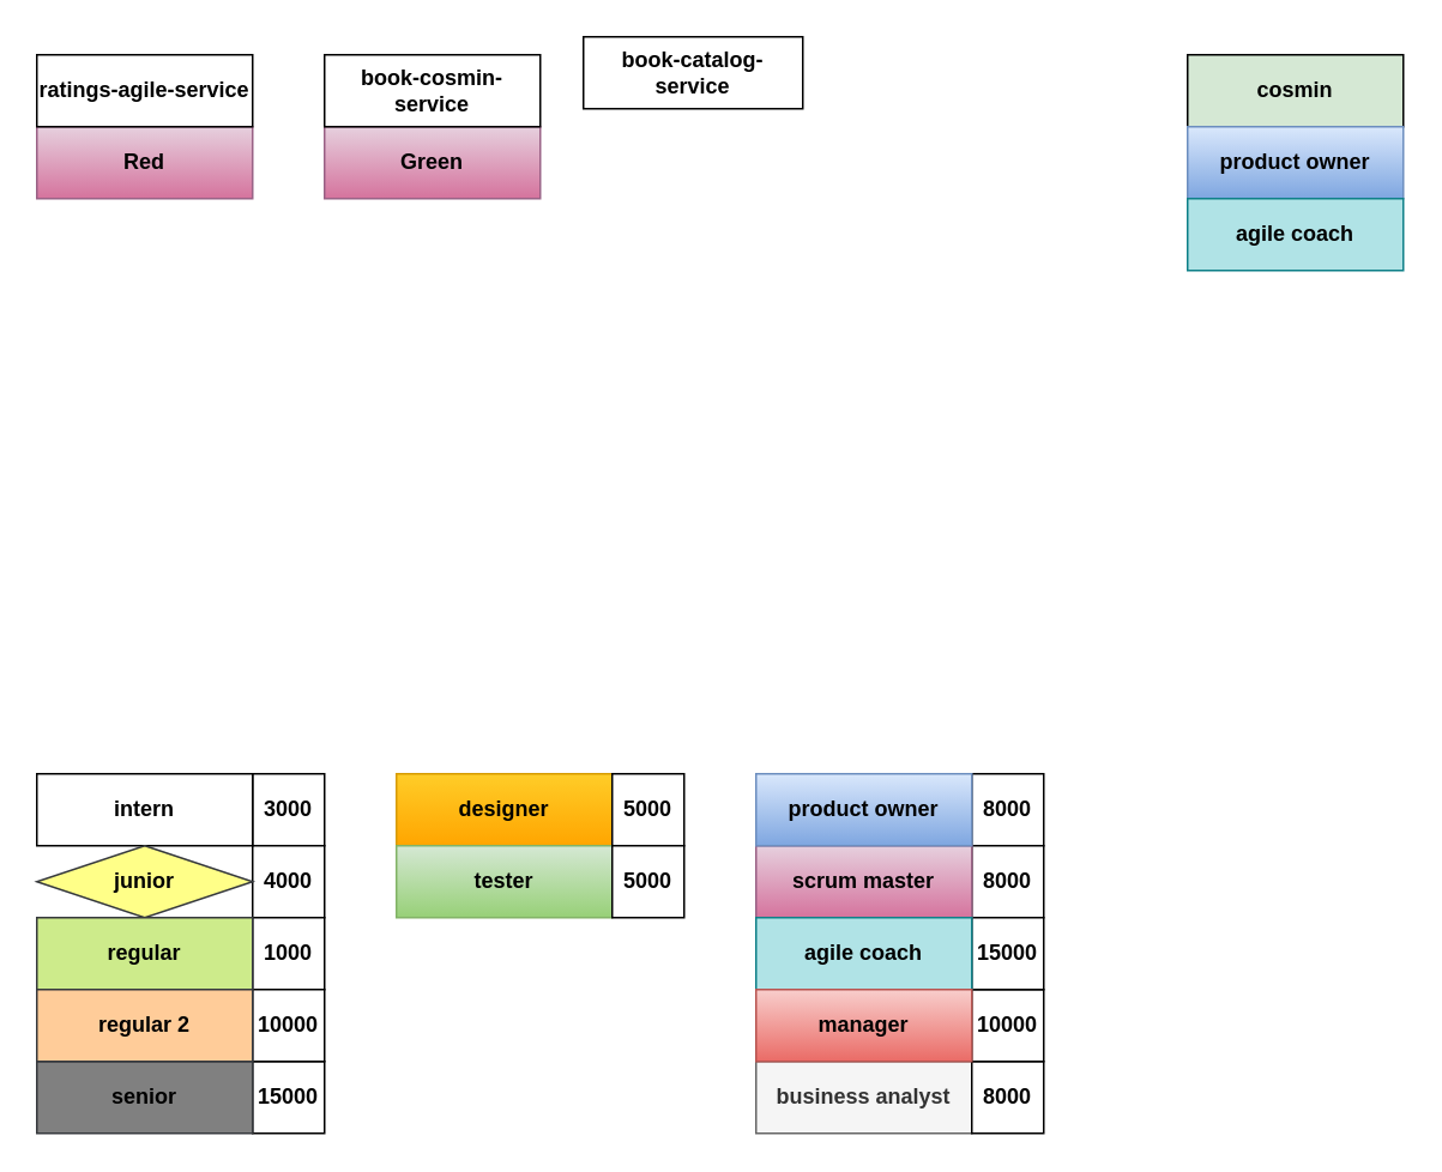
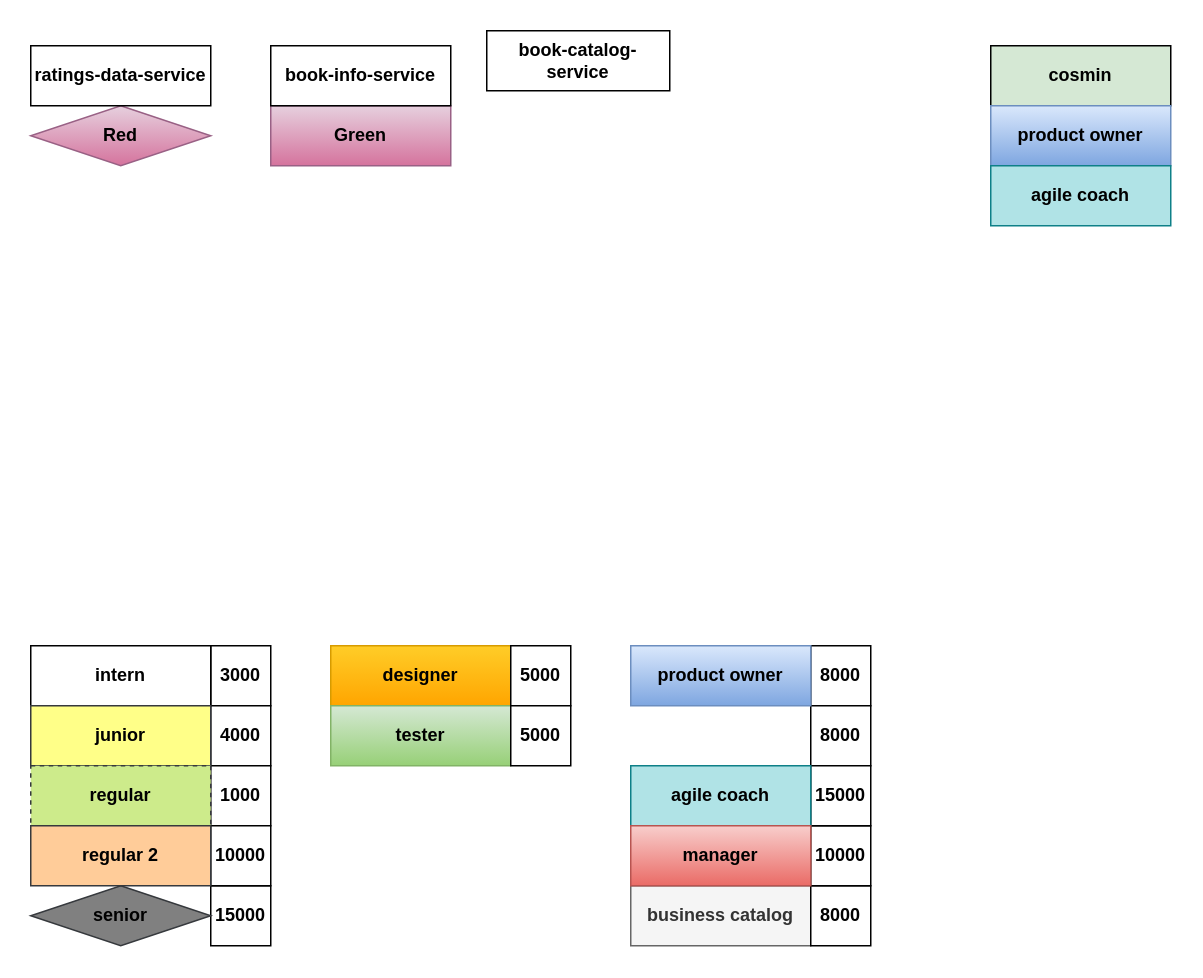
- <mxCell id="38" value="ratings-agile-service" style="rounded=0;whiteSpace=wrap;html=1;fontStyle=1" parent="1" vertex="1"><mxGeometry x="20" y="30" width="120" height="40" as="geometry" /></mxCell>
+ <mxCell id="38" value="ratings-data-service" style="rounded=0;whiteSpace=wrap;html=1;fontStyle=1" parent="1" vertex="1"><mxGeometry x="20" y="30" width="120" height="40" as="geometry" /></mxCell>
- <mxCell id="36" value="book-cosmin-service" style="rounded=0;whiteSpace=wrap;html=1;fontStyle=1" parent="1" vertex="1"><mxGeometry x="180" y="30" width="120" height="40" as="geometry" /></mxCell>
+ <mxCell id="36" value="book-info-service" style="rounded=0;whiteSpace=wrap;html=1;fontStyle=1" parent="1" vertex="1"><mxGeometry x="180" y="30" width="120" height="40" as="geometry" /></mxCell>
- <mxCell id="37" value="Red" style="rounded=0;whiteSpace=wrap;html=1;fontStyle=1;gradientColor=#d5739d;fillColor=#e6d0de;strokeColor=#996185;" parent="1" vertex="1"><mxGeometry x="20" y="70" width="120" height="40" as="geometry" /></mxCell>
+ <mxCell id="37" value="Red" style="rhombus;whiteSpace=wrap;html=1;fontStyle=1;gradientColor=#d5739d;fillColor=#e6d0de;strokeColor=#996185;" parent="1" vertex="1"><mxGeometry x="20" y="70" width="120" height="40" as="geometry" /></mxCell>
- <mxCell id="20" value="junior" style="rhombus;whiteSpace=wrap;html=1;fillColor=#ffff88;strokeColor=#36393d;fontStyle=1;" parent="12" vertex="1"><mxGeometry y="40" width="120.0" height="40" as="geometry" /></mxCell>
+ <mxCell id="20" value="junior" style="rounded=0;whiteSpace=wrap;html=1;fillColor=#ffff88;strokeColor=#36393d;fontStyle=1" parent="12" vertex="1"><mxGeometry y="40" width="120.0" height="40" as="geometry" /></mxCell>
- <mxCell id="31" value="scrum master" style="rounded=0;whiteSpace=wrap;html=1;fillColor=#e6d0de;strokeColor=#996185;fontStyle=1;gradientColor=#d5739d;" parent="24" vertex="1"><mxGeometry y="40" width="120.0" height="40" as="geometry" /></mxCell>
- <mxCell id="22" value="regular" style="rounded=0;whiteSpace=wrap;html=1;fillColor=#cdeb8b;strokeColor=#36393d;fontStyle=1;" parent="12" vertex="1"><mxGeometry y="80" width="120.0" height="40" as="geometry" /></mxCell>
+ <mxCell id="22" value="regular" style="rounded=0;whiteSpace=wrap;html=1;fillColor=#cdeb8b;strokeColor=#36393d;fontStyle=1;dashed=1;" parent="12" vertex="1"><mxGeometry y="80" width="120.0" height="40" as="geometry" /></mxCell>
- <mxCell id="21" value="senior" style="rounded=0;whiteSpace=wrap;html=1;strokeColor=#36393d;fontStyle=1;fillColor=#808080;" parent="12" vertex="1"><mxGeometry y="160" width="120.0" height="40" as="geometry" /></mxCell>
+ <mxCell id="21" value="senior" style="rhombus;whiteSpace=wrap;html=1;strokeColor=#36393d;fontStyle=1;fillColor=#808080;" parent="12" vertex="1"><mxGeometry y="160" width="120.0" height="40" as="geometry" /></mxCell>
- <mxCell id="25" value="business analyst" style="rounded=0;whiteSpace=wrap;html=1;fillColor=#f5f5f5;strokeColor=#666666;fontStyle=1;fontColor=#333333;" parent="24" vertex="1"><mxGeometry y="160" width="120.0" height="40" as="geometry" /></mxCell>
+ <mxCell id="25" value="business catalog" style="rounded=0;whiteSpace=wrap;html=1;fillColor=#f5f5f5;strokeColor=#666666;fontStyle=1;fontColor=#333333;" parent="24" vertex="1"><mxGeometry y="160" width="120.0" height="40" as="geometry" /></mxCell>
